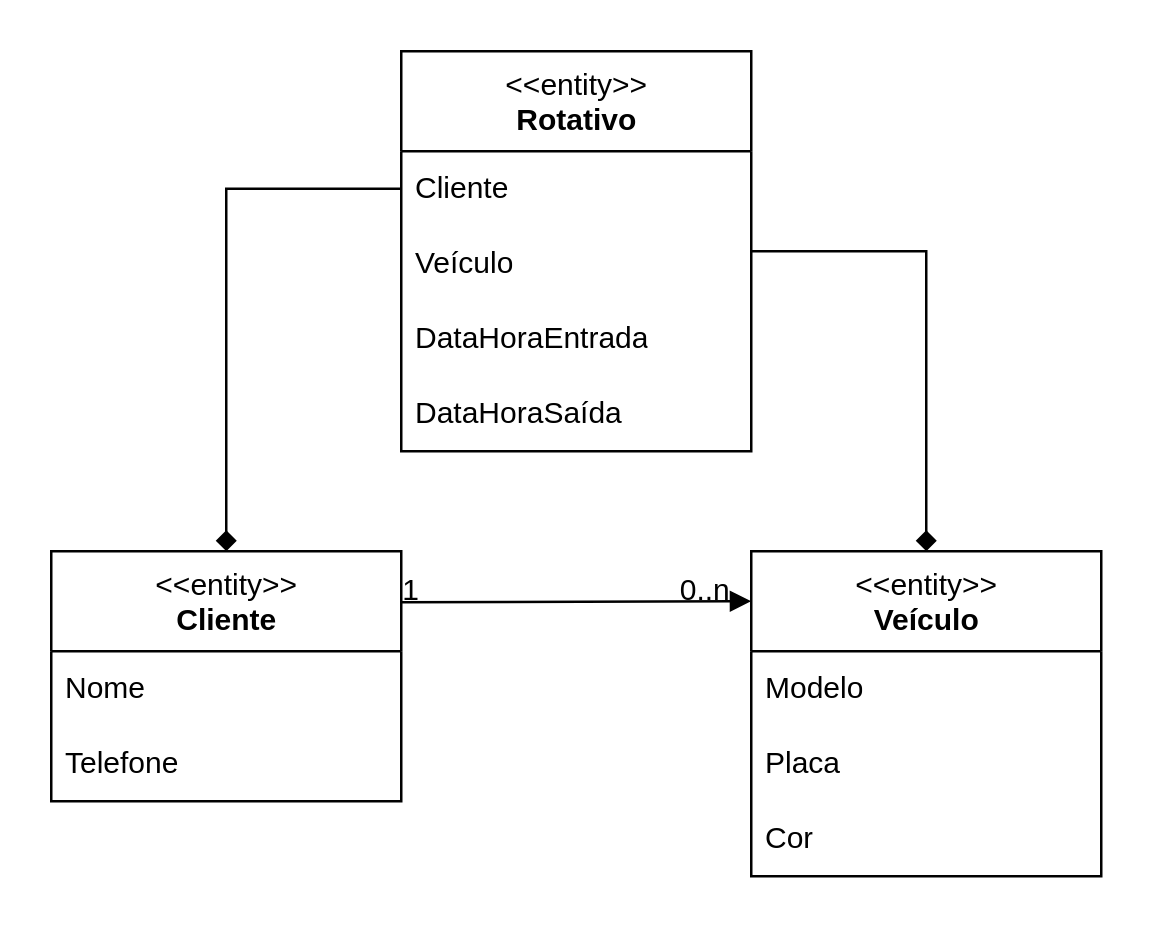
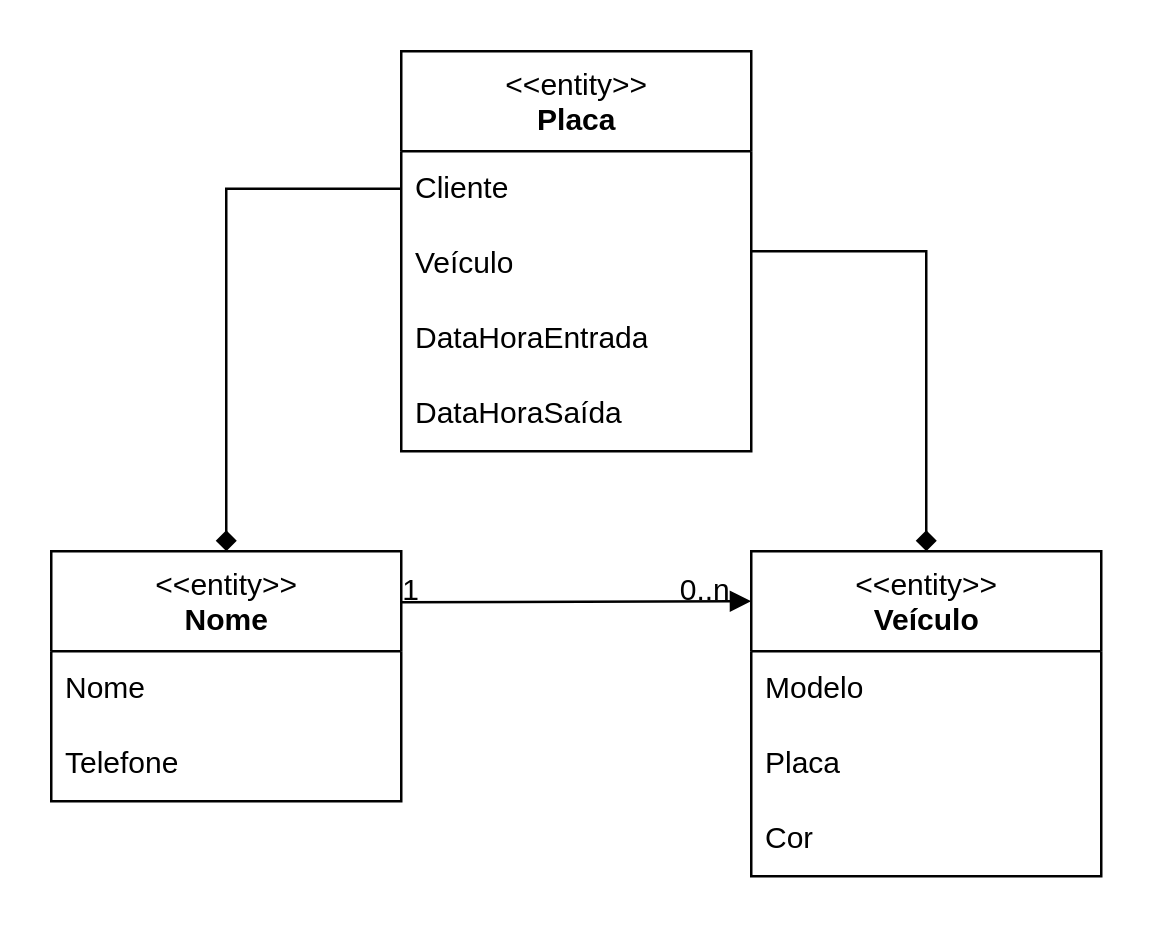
- <mxCell id="13" value="&amp;lt;&amp;lt;entity&amp;gt;&amp;gt;&lt;br&gt;&lt;b&gt;Rotativo&lt;/b&gt;" style="swimlane;fontStyle=0;align=center;verticalAlign=top;childLayout=stackLayout;horizontal=1;startSize=40;horizontalStack=0;resizeParent=1;resizeParentMax=0;resizeLast=0;collapsible=0;marginBottom=0;html=1;" vertex="1" parent="1"><mxGeometry x="160" y="20" width="140" height="160" as="geometry" /></mxCell>
+ <mxCell id="13" value="&amp;lt;&amp;lt;entity&amp;gt;&amp;gt;&lt;br&gt;&lt;b&gt;Placa&lt;/b&gt;" style="swimlane;fontStyle=0;align=center;verticalAlign=top;childLayout=stackLayout;horizontal=1;startSize=40;horizontalStack=0;resizeParent=1;resizeParentMax=0;resizeLast=0;collapsible=0;marginBottom=0;html=1;" vertex="1" parent="1"><mxGeometry x="160" y="20" width="140" height="160" as="geometry" /></mxCell>
- <mxCell id="5" value="&amp;lt;&amp;lt;entity&amp;gt;&amp;gt;&lt;br&gt;&lt;b&gt;Cliente&lt;/b&gt;" style="swimlane;fontStyle=0;align=center;verticalAlign=top;childLayout=stackLayout;horizontal=1;startSize=40;horizontalStack=0;resizeParent=1;resizeParentMax=0;resizeLast=0;collapsible=0;marginBottom=0;html=1;" vertex="1" parent="1"><mxGeometry x="20" y="220" width="140" height="100" as="geometry" /></mxCell>
+ <mxCell id="5" value="&amp;lt;&amp;lt;entity&amp;gt;&amp;gt;&lt;br&gt;&lt;b&gt;Nome&lt;/b&gt;" style="swimlane;fontStyle=0;align=center;verticalAlign=top;childLayout=stackLayout;horizontal=1;startSize=40;horizontalStack=0;resizeParent=1;resizeParentMax=0;resizeLast=0;collapsible=0;marginBottom=0;html=1;" vertex="1" parent="1"><mxGeometry x="20" y="220" width="140" height="100" as="geometry" /></mxCell>
